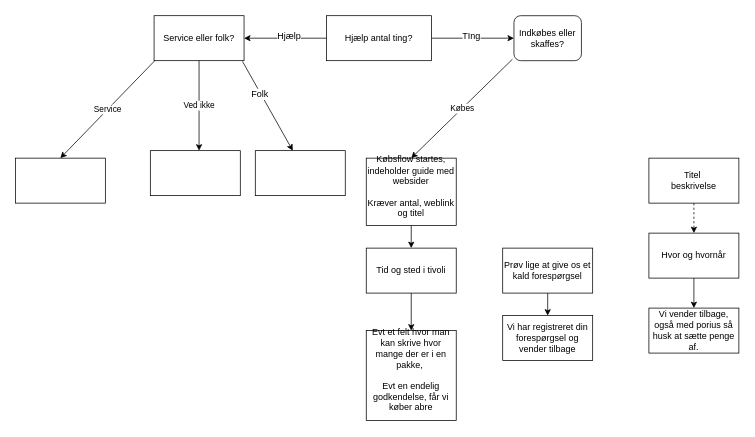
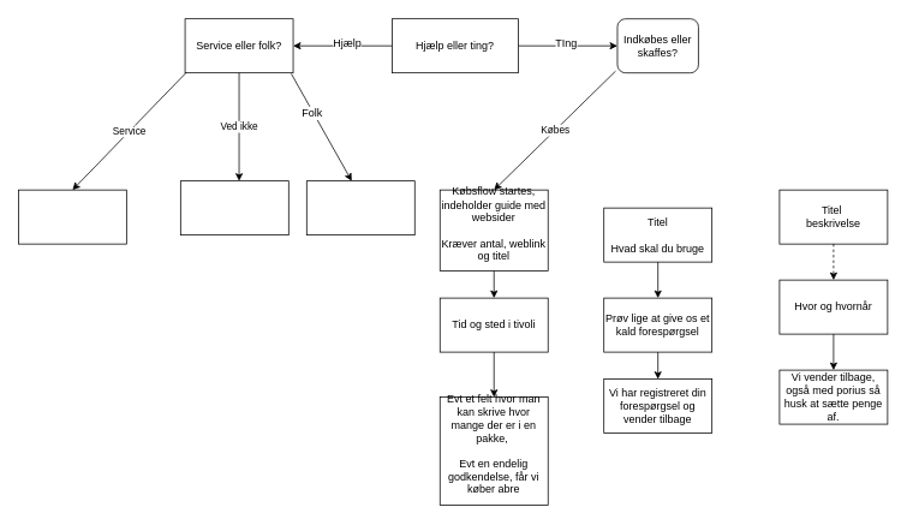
- <mxCell id="6" value="Hjælp antal ting?" style="rounded=0;whiteSpace=wrap;html=1;" vertex="1" parent="1"><mxGeometry x="435" y="20" width="140" height="60" as="geometry" /></mxCell>
+ <mxCell id="6" value="Hjælp eller ting?" style="rounded=0;whiteSpace=wrap;html=1;" vertex="1" parent="1"><mxGeometry x="435" y="20" width="140" height="60" as="geometry" /></mxCell>
+ <mxCell id="16" value="Titel&lt;br&gt;&lt;br&gt;Hvad skal du bruge&lt;br&gt;" style="rounded=0;whiteSpace=wrap;html=1;" vertex="1" parent="1"><mxGeometry x="670" y="230" width="120" height="60" as="geometry" /></mxCell>
+ <mxCell id="19" value="" style="endArrow=classic;html=1;exitX=0.5;exitY=1;exitDx=0;exitDy=0;" edge="1" parent="1" source="16" target="20"><mxGeometry width="50" height="50" relative="1" as="geometry"><mxPoint x="185" y="650" as="sourcePoint" /><mxPoint x="730" y="360" as="targetPoint" /></mxGeometry></mxCell>
